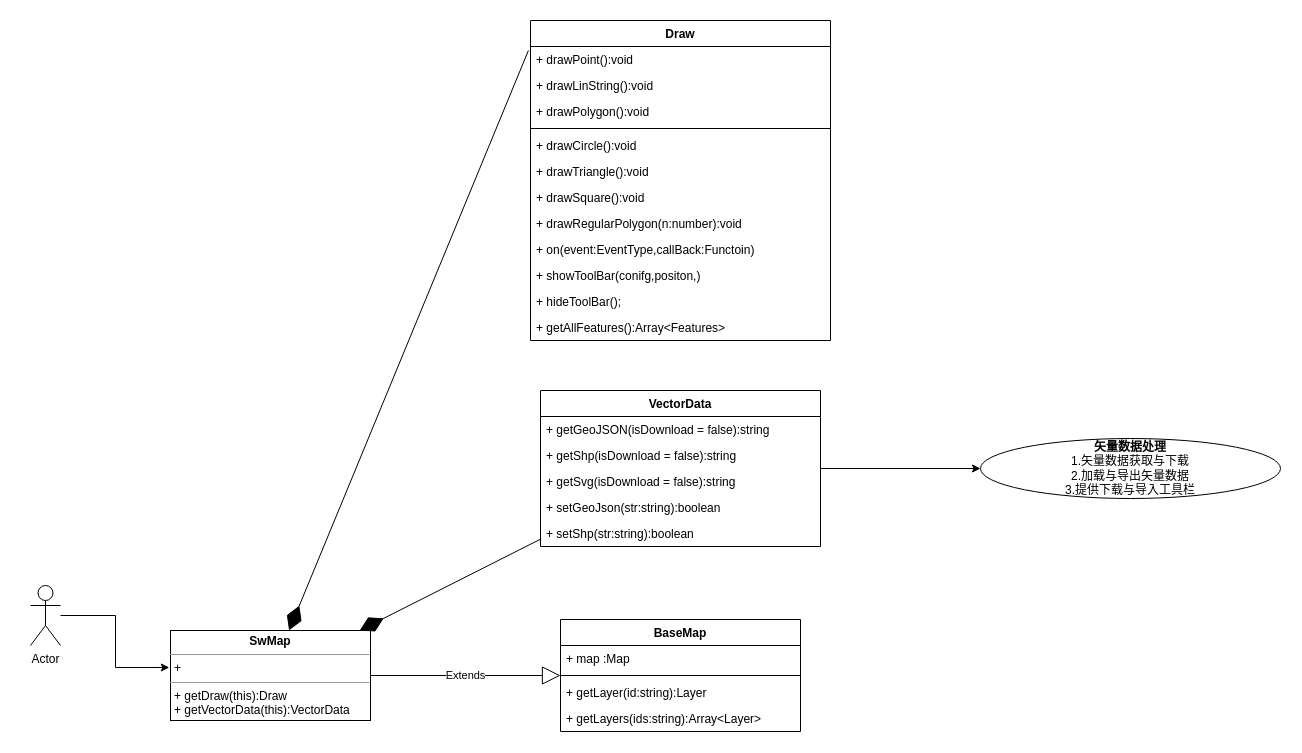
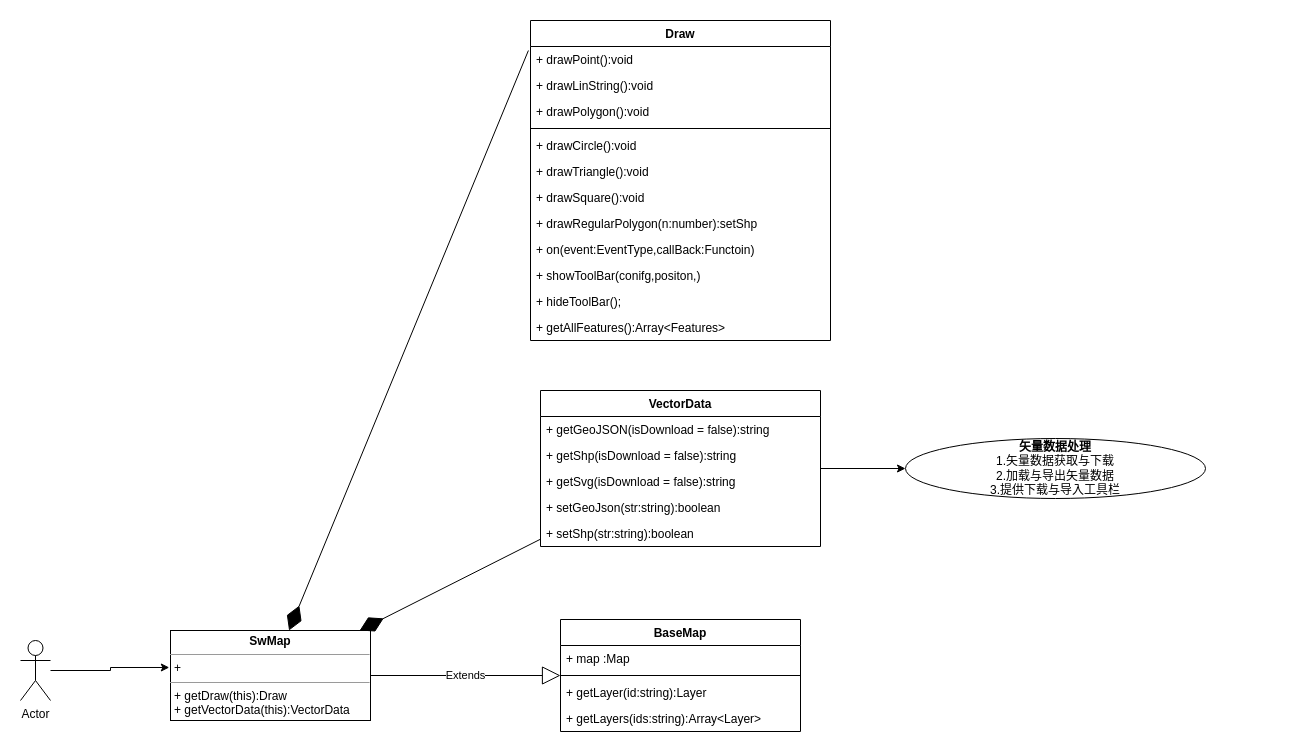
- <mxCell id="10" value="+ drawRegularPolygon(n:number):void&#10;" style="text;strokeColor=none;fillColor=none;align=left;verticalAlign=top;spacingLeft=4;spacingRight=4;overflow=hidden;rotatable=0;points=[[0,0.5],[1,0.5]];portConstraint=eastwest;" vertex="1" parent="2"><mxGeometry y="190" width="300" height="26" as="geometry" /></mxCell>
+ <mxCell id="10" value="+ drawRegularPolygon(n:number):setShp&#10;" style="text;strokeColor=none;fillColor=none;align=left;verticalAlign=top;spacingLeft=4;spacingRight=4;overflow=hidden;rotatable=0;points=[[0,0.5],[1,0.5]];portConstraint=eastwest;" vertex="1" parent="2"><mxGeometry y="190" width="300" height="26" as="geometry" /></mxCell>
- <mxCell id="32" value="&lt;b&gt;矢量数据处理&lt;/b&gt;&lt;br&gt;1.矢量数据获取与下载&lt;br&gt;2.加载与导出矢量数据&lt;br&gt;3.提供下载与导入工具栏" style="ellipse;whiteSpace=wrap;html=1;fillColor=none;fontStyle=0;startSize=26;" vertex="1" parent="1"><mxGeometry x="980" y="438" width="300" height="60" as="geometry" /></mxCell>
+ <mxCell id="32" value="&lt;b&gt;矢量数据处理&lt;/b&gt;&lt;br&gt;1.矢量数据获取与下载&lt;br&gt;2.加载与导出矢量数据&lt;br&gt;3.提供下载与导入工具栏" style="ellipse;whiteSpace=wrap;html=1;fillColor=none;fontStyle=0;startSize=26;" vertex="1" parent="1"><mxGeometry x="905" y="438" width="300" height="60" as="geometry" /></mxCell>
- <mxCell id="16" value="Actor" style="shape=umlActor;verticalLabelPosition=bottom;verticalAlign=top;html=1;" vertex="1" parent="1"><mxGeometry x="30" y="585" width="30" height="60" as="geometry" /></mxCell>
+ <mxCell id="16" value="Actor" style="shape=umlActor;verticalLabelPosition=bottom;verticalAlign=top;html=1;" vertex="1" parent="1"><mxGeometry x="20" y="640" width="30" height="60" as="geometry" /></mxCell>
